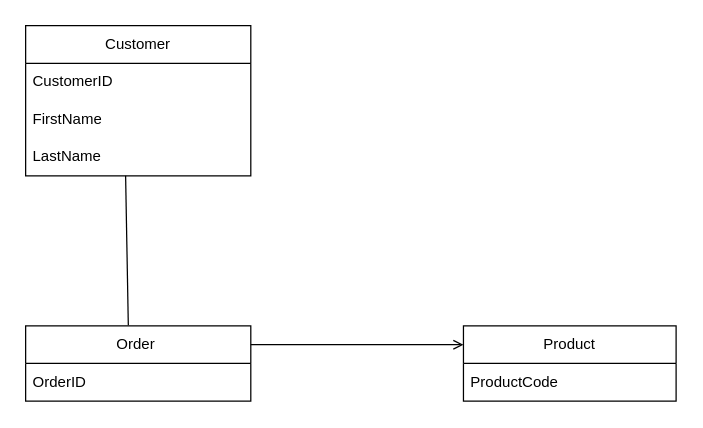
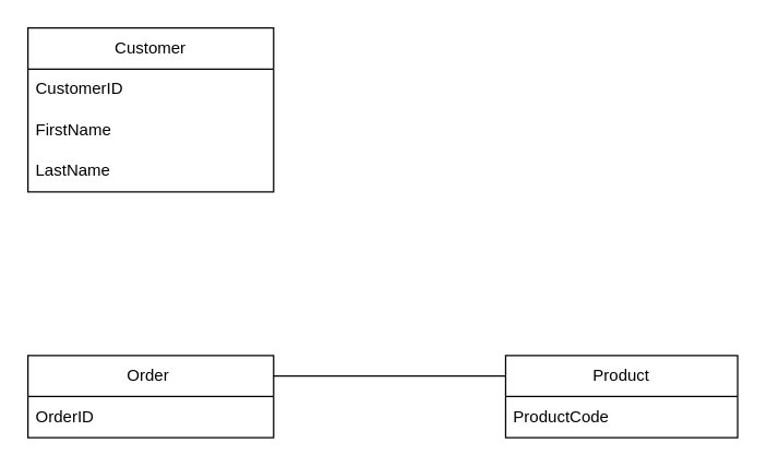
- <mxCell id="10" value="" style="endArrow=none;html=1;rounded=0;exitX=0.456;exitY=-0.008;exitDx=0;exitDy=0;exitPerimeter=0;entryX=0.444;entryY=1;entryDx=0;entryDy=0;entryPerimeter=0;" edge="1" parent="1" source="6" target="5"><mxGeometry width="50" height="50" relative="1" as="geometry"><mxPoint x="250" y="230" as="sourcePoint" /><mxPoint x="300" y="180" as="targetPoint" /></mxGeometry></mxCell>
- <mxCell id="11" value="" style="endArrow=open;html=1;rounded=0;exitX=1;exitY=0.25;exitDx=0;exitDy=0;entryX=0;entryY=0.25;entryDx=0;entryDy=0;" edge="1" parent="1" source="6" target="8"><mxGeometry width="50" height="50" relative="1" as="geometry"><mxPoint x="130" y="316" as="sourcePoint" /><mxPoint x="452.99" y="310" as="targetPoint" /><Array as="points" /></mxGeometry></mxCell>
+ <mxCell id="11" value="" style="endArrow=none;html=1;rounded=0;exitX=1;exitY=0.25;exitDx=0;exitDy=0;entryX=0;entryY=0.25;entryDx=0;entryDy=0;" edge="1" parent="1" source="6" target="8"><mxGeometry width="50" height="50" relative="1" as="geometry"><mxPoint x="130" y="316" as="sourcePoint" /><mxPoint x="452.99" y="310" as="targetPoint" /><Array as="points" /></mxGeometry></mxCell>
